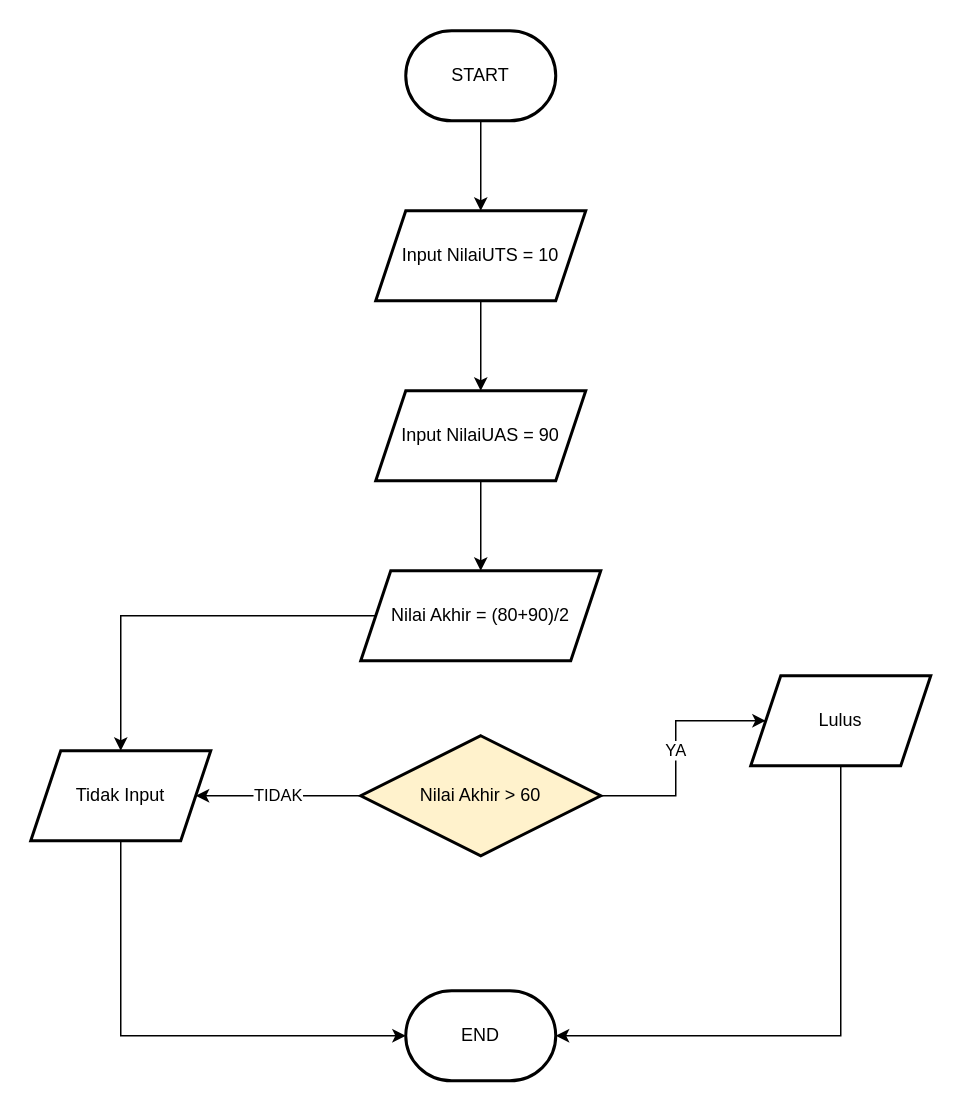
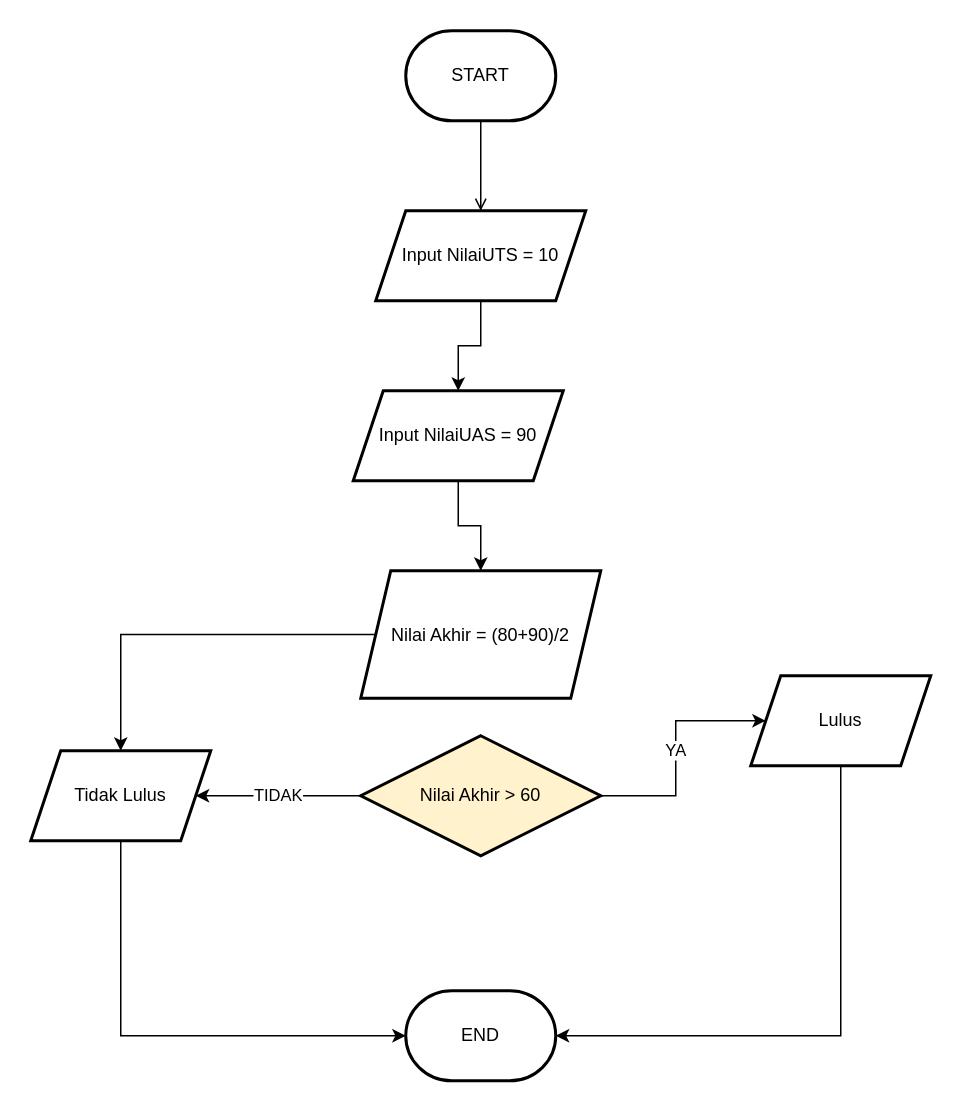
- <mxCell id="2" value="" style="edgeStyle=orthogonalEdgeStyle;rounded=0;orthogonalLoop=1;jettySize=auto;html=1;" edge="1" parent="1" source="3" target="5"><mxGeometry relative="1" as="geometry" /></mxCell>
+ <mxCell id="2" value="" style="edgeStyle=orthogonalEdgeStyle;rounded=0;orthogonalLoop=1;jettySize=auto;html=1;endArrow=open;" edge="1" parent="1" source="3" target="5"><mxGeometry relative="1" as="geometry" /></mxCell>
- <mxCell id="7" value="Input NilaiUAS = 90" style="shape=parallelogram;perimeter=parallelogramPerimeter;whiteSpace=wrap;html=1;fixedSize=1;strokeWidth=2;" vertex="1" parent="1"><mxGeometry x="250" y="260" width="140" height="60" as="geometry" /></mxCell>
+ <mxCell id="7" value="Input NilaiUAS = 90" style="shape=parallelogram;perimeter=parallelogramPerimeter;whiteSpace=wrap;html=1;fixedSize=1;strokeWidth=2;" vertex="1" parent="1"><mxGeometry x="235" y="260" width="140" height="60" as="geometry" /></mxCell>
- <mxCell id="9" value="Nilai Akhir = (80+90)/2" style="shape=parallelogram;perimeter=parallelogramPerimeter;whiteSpace=wrap;html=1;fixedSize=1;strokeWidth=2;" vertex="1" parent="1"><mxGeometry x="240" y="380" width="160" height="60" as="geometry" /></mxCell>
+ <mxCell id="9" value="Nilai Akhir = (80+90)/2" style="shape=parallelogram;perimeter=parallelogramPerimeter;whiteSpace=wrap;html=1;fixedSize=1;strokeWidth=2;" vertex="1" parent="1"><mxGeometry x="240" y="380" width="160" height="85" as="geometry" /></mxCell>
- <mxCell id="13" value="Tidak Input" style="shape=parallelogram;perimeter=parallelogramPerimeter;whiteSpace=wrap;html=1;fixedSize=1;strokeWidth=2;" vertex="1" parent="1"><mxGeometry x="20" y="500" width="120" height="60" as="geometry" /></mxCell>
+ <mxCell id="13" value="Tidak Lulus" style="shape=parallelogram;perimeter=parallelogramPerimeter;whiteSpace=wrap;html=1;fixedSize=1;strokeWidth=2;" vertex="1" parent="1"><mxGeometry x="20" y="500" width="120" height="60" as="geometry" /></mxCell>
